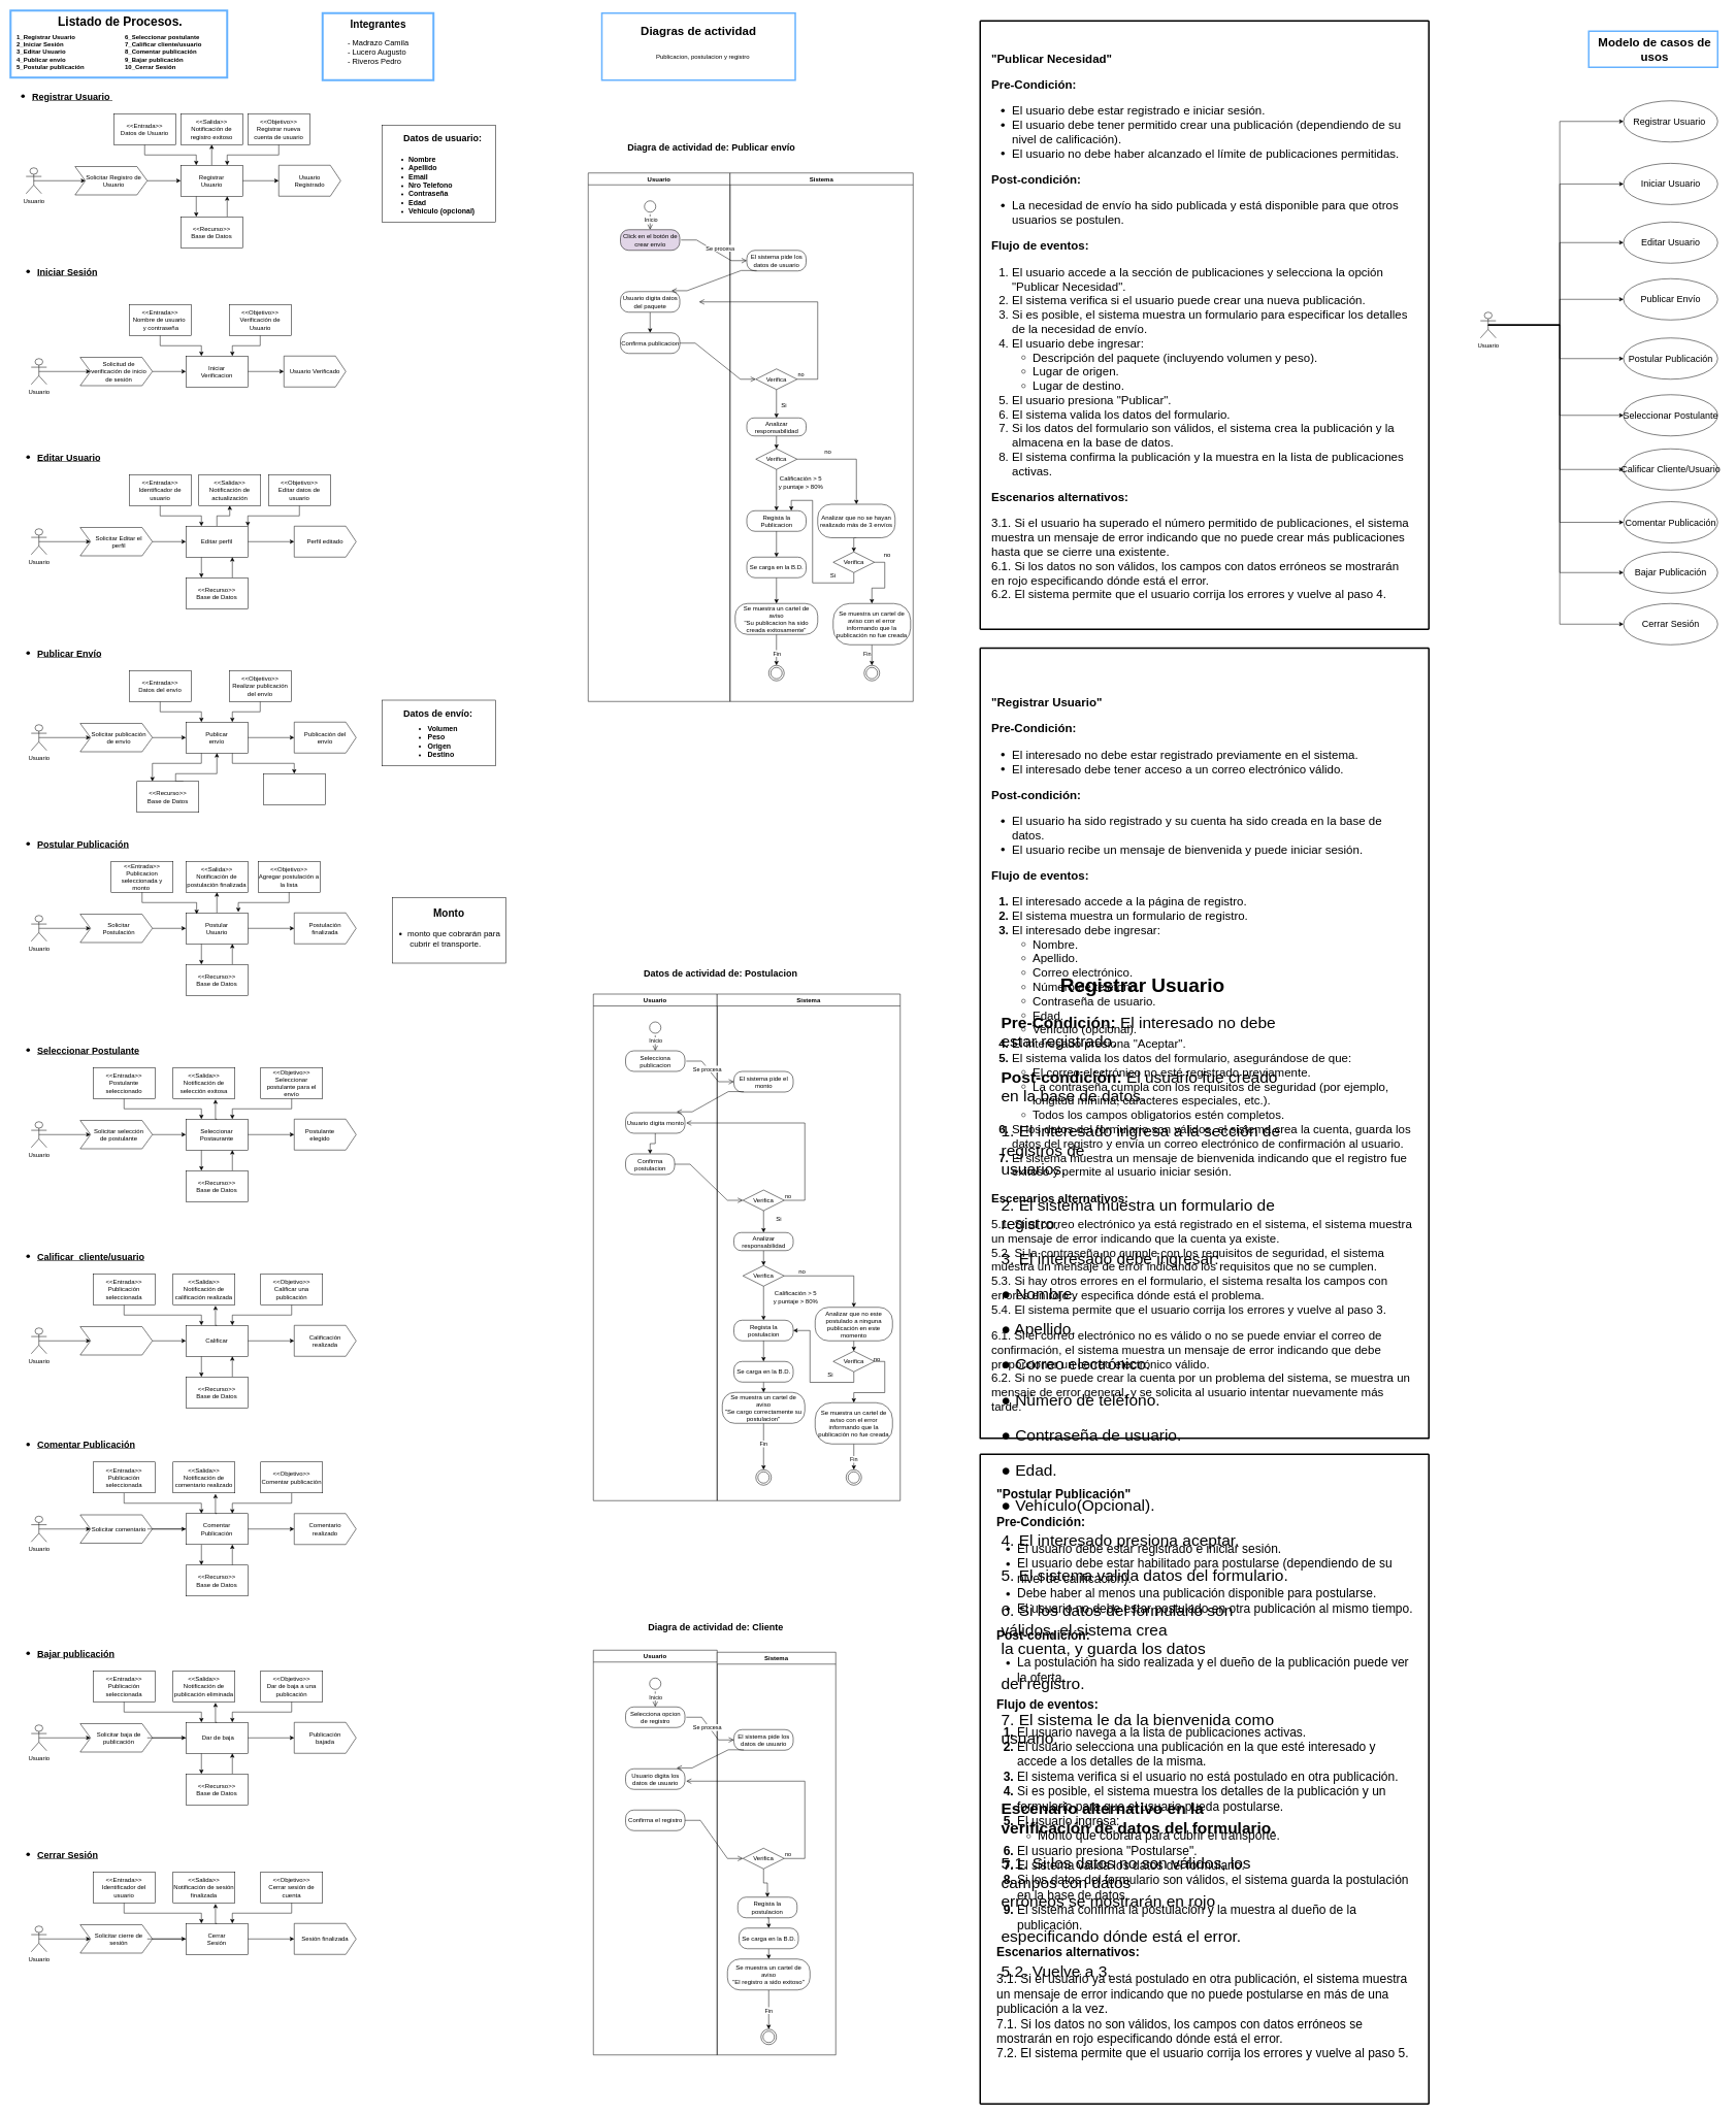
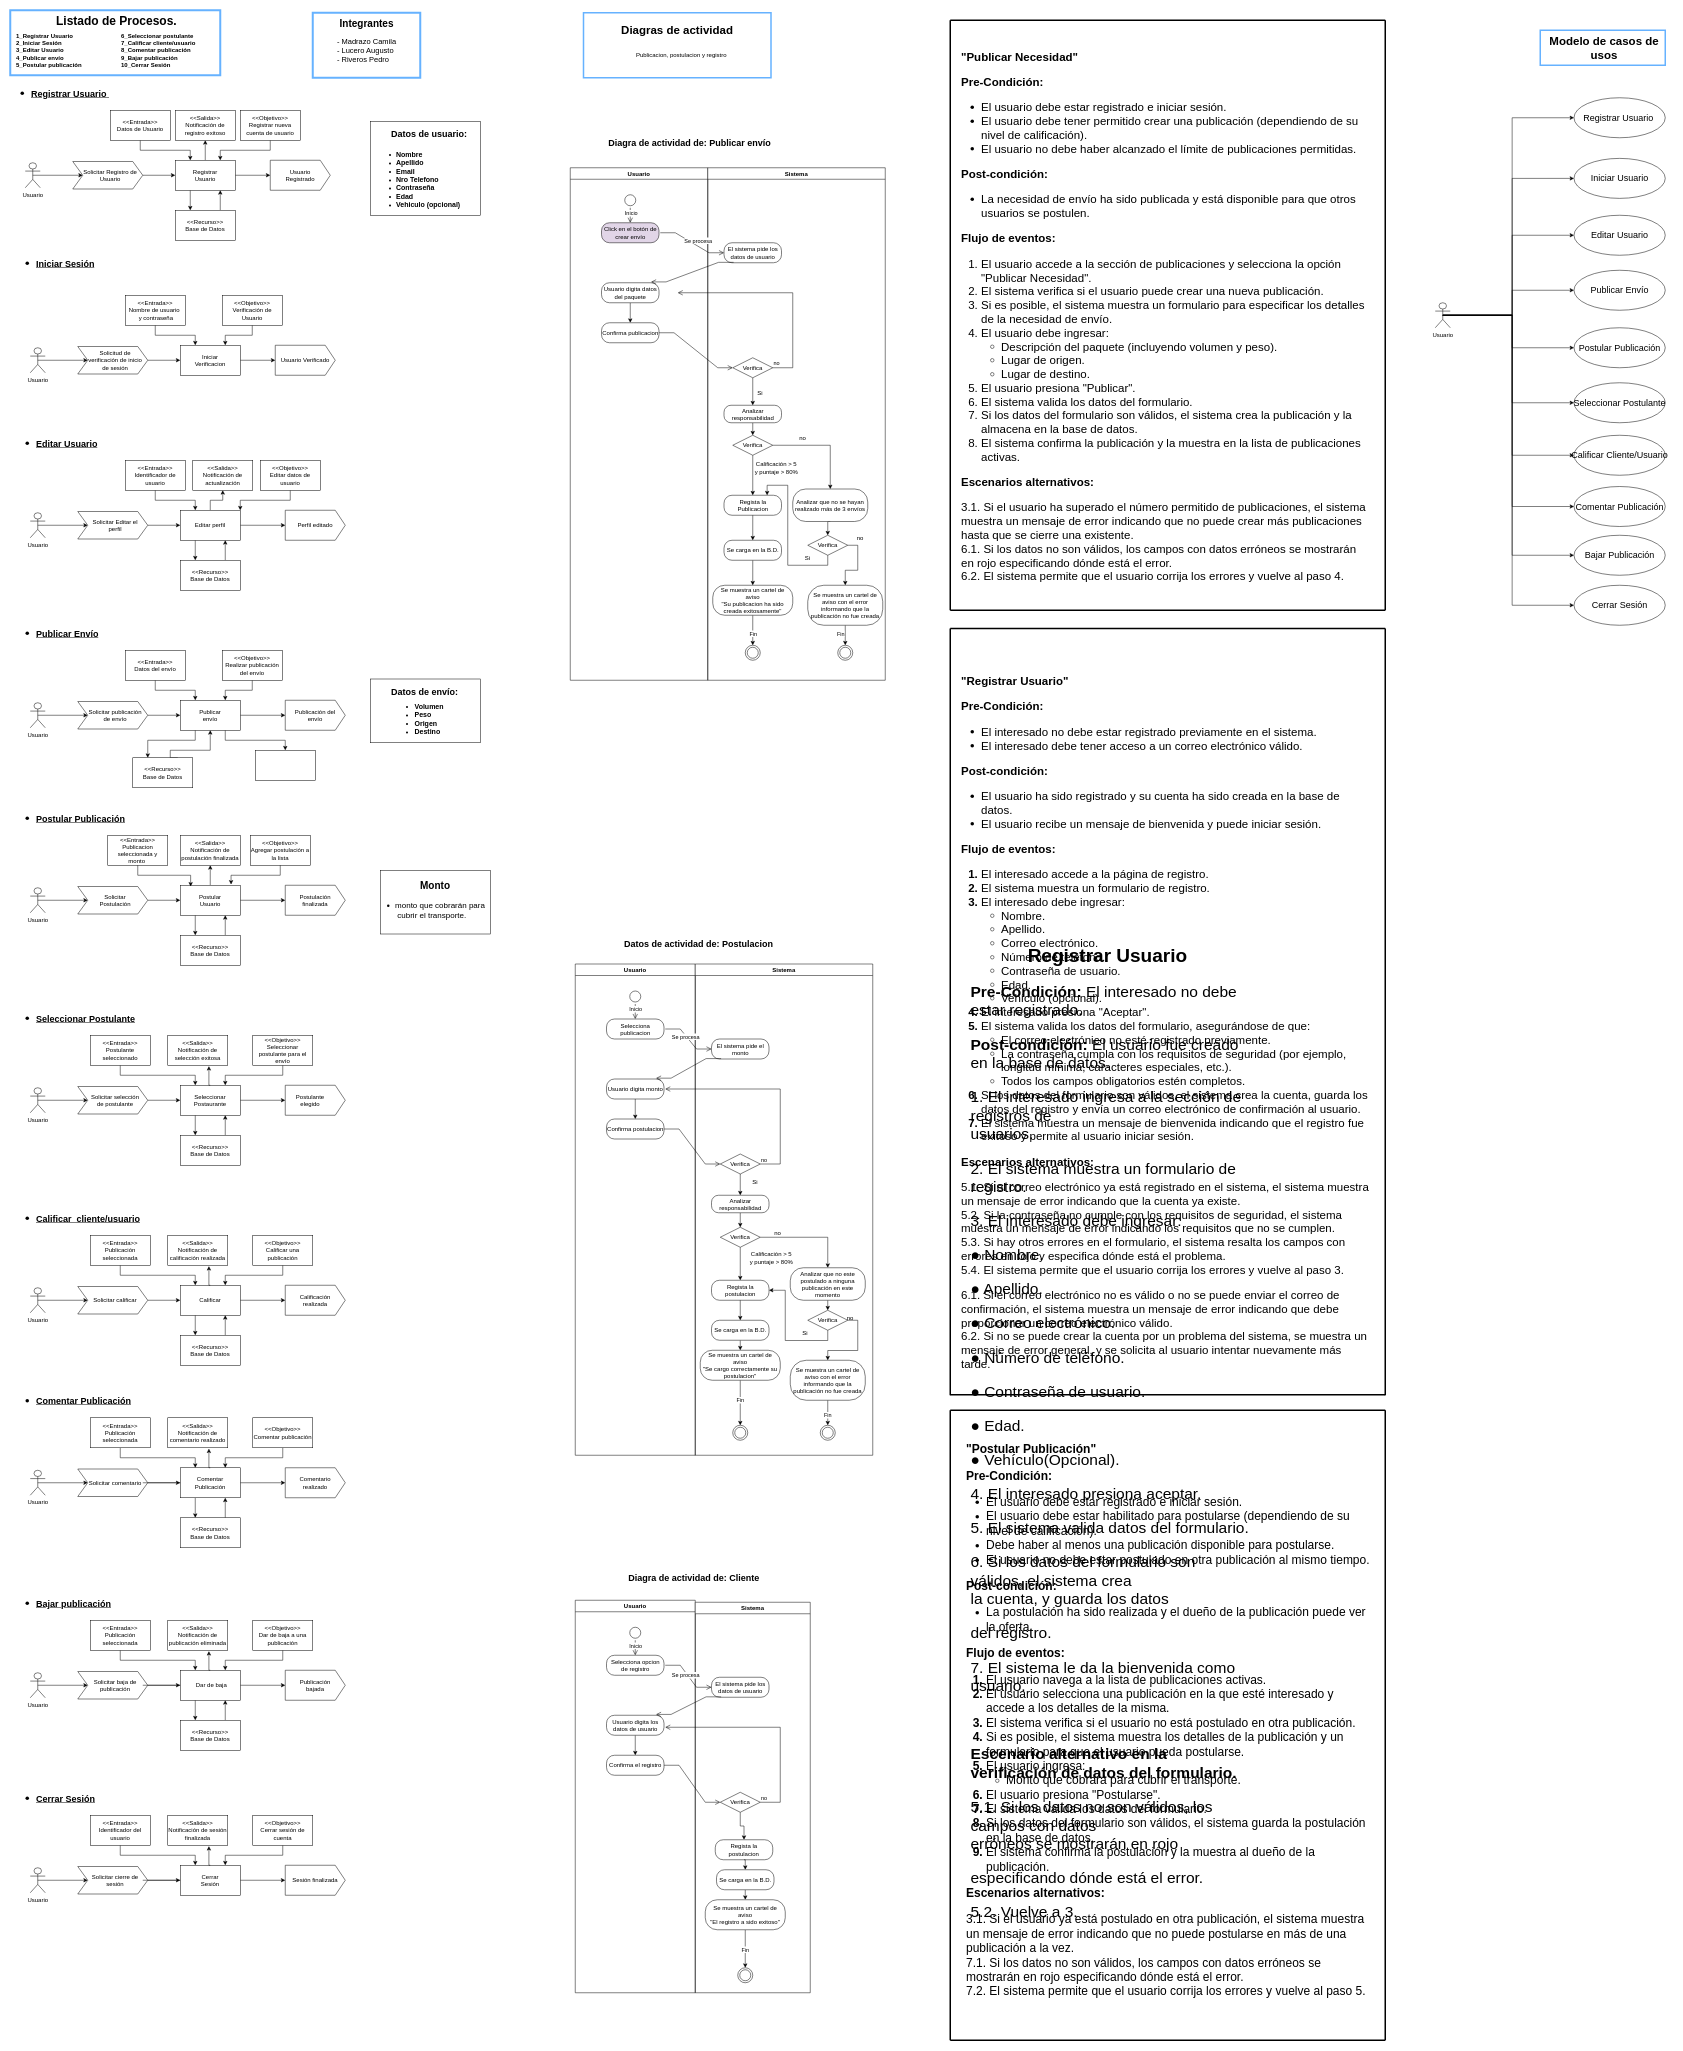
- <mxCell id="239" value="Confirma postulacion" style="rounded=1;whiteSpace=wrap;html=1;arcSize=40;" parent="231" vertex="1"><mxGeometry x="62.5" y="310" width="95" height="40" as="geometry" /></mxCell>
+ <mxCell id="239" value="Confirma postulacion" style="rounded=1;whiteSpace=wrap;html=1;arcSize=40;" parent="231" vertex="1"><mxGeometry x="62.5" y="310" width="115" height="40" as="geometry" /></mxCell>
+ <mxCell id="116" value="Solicitar calificar" style="text;html=1;align=center;verticalAlign=middle;whiteSpace=wrap;rounded=0;" parent="1" vertex="1"><mxGeometry x="175" y="2585" width="110" height="30" as="geometry" /></mxCell>
+ <mxCell id="290" style="edgeStyle=orthogonalEdgeStyle;rounded=0;orthogonalLoop=1;jettySize=auto;html=1;exitX=0.5;exitY=1;exitDx=0;exitDy=0;entryX=0.5;entryY=0;entryDx=0;entryDy=0;" parent="284" source="291" target="292" edge="1"><mxGeometry relative="1" as="geometry" /></mxCell>
